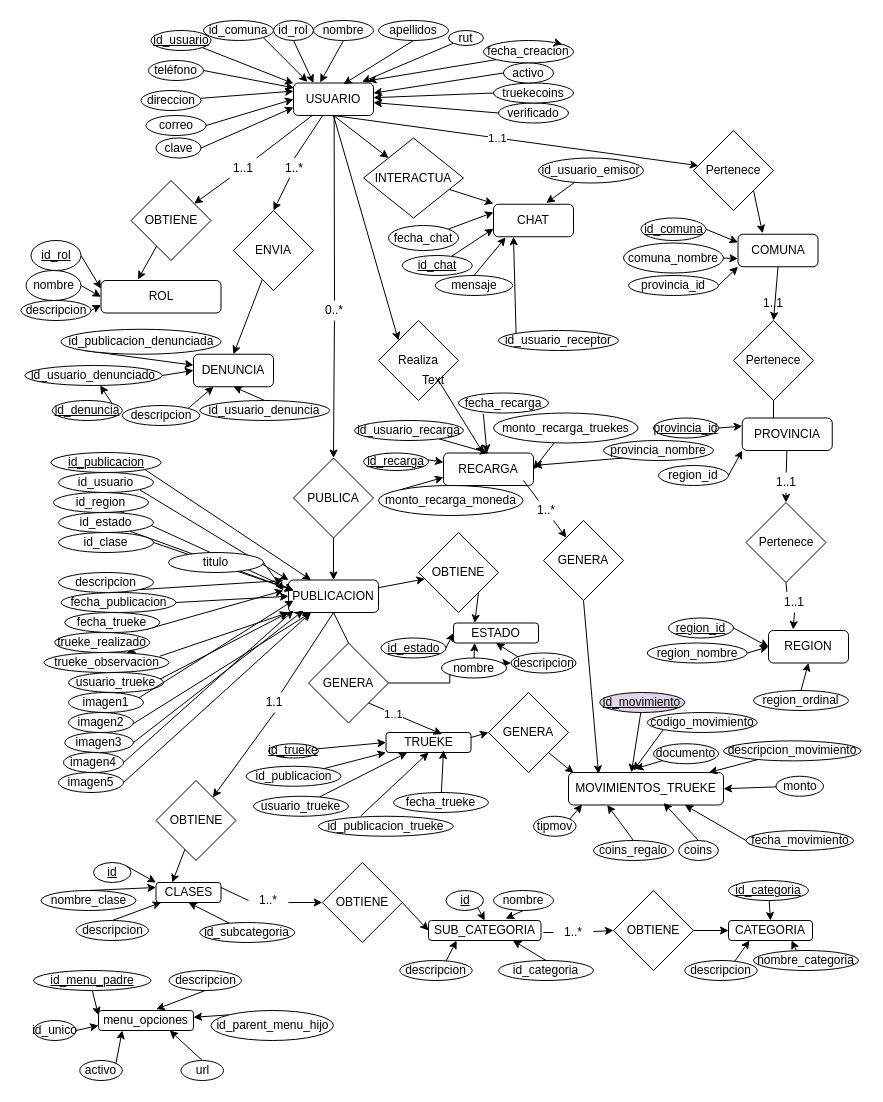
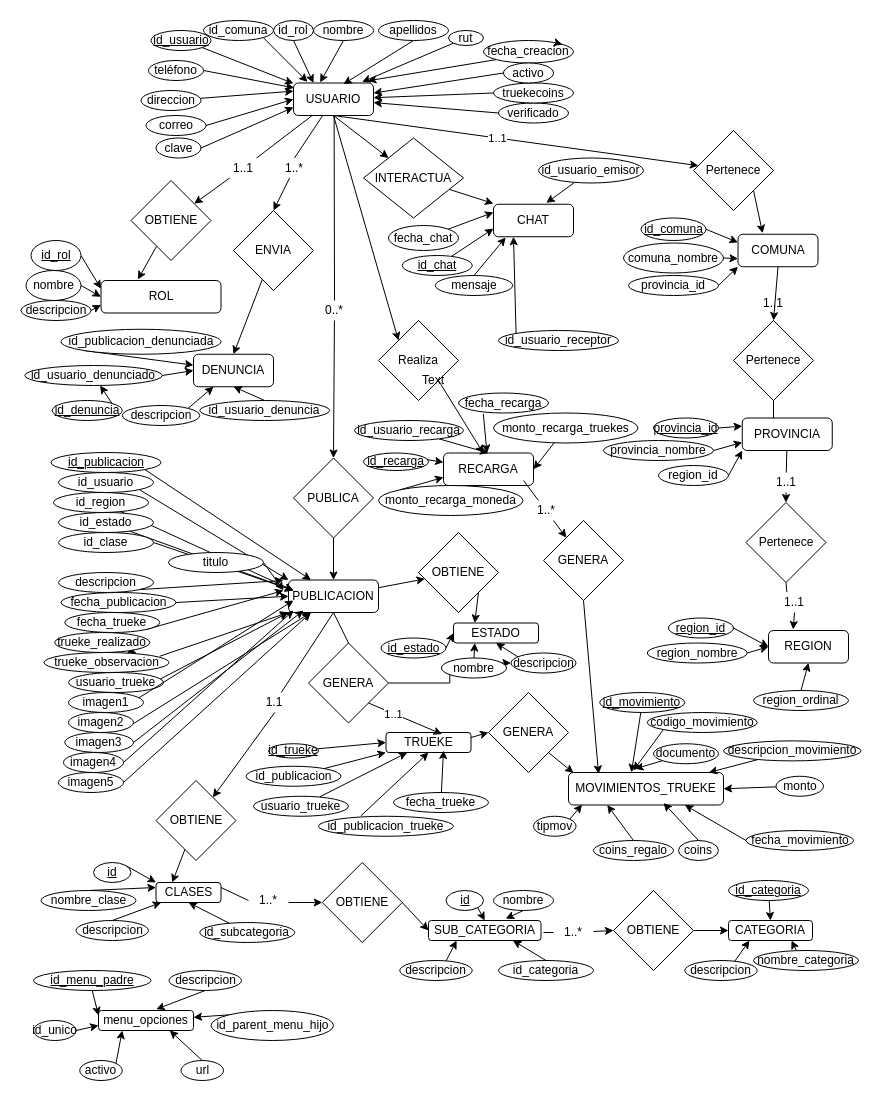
- <mxCell id="62" style="edgeStyle=none;rounded=0;orthogonalLoop=1;jettySize=auto;html=1;exitX=1;exitY=0.5;exitDx=0;exitDy=0;" parent="1" source="63" target="113" edge="1"><mxGeometry relative="1" as="geometry"><mxPoint x="723" y="692.5" as="targetPoint" /></mxGeometry></mxCell>
+ <mxCell id="62" style="edgeStyle=none;rounded=0;orthogonalLoop=1;jettySize=auto;html=1;exitX=1;exitY=0.5;exitDx=0;exitDy=0;entryX=0;entryY=0.75;entryDx=0;entryDy=0;" parent="1" source="63" target="60" edge="1"><mxGeometry relative="1" as="geometry"><mxPoint x="723" y="692.5" as="targetPoint" /></mxGeometry></mxCell>
- <mxCell id="191" value="&lt;u&gt;id_movimiento&lt;/u&gt;" style="ellipse;whiteSpace=wrap;html=1;fillColor=#e1d5e7;" parent="1" vertex="1"><mxGeometry x="599.25" y="692" width="85" height="20" as="geometry" /></mxCell>
+ <mxCell id="191" value="&lt;u&gt;id_movimiento&lt;/u&gt;" style="ellipse;whiteSpace=wrap;html=1;" parent="1" vertex="1"><mxGeometry x="599.25" y="692" width="85" height="20" as="geometry" /></mxCell>
